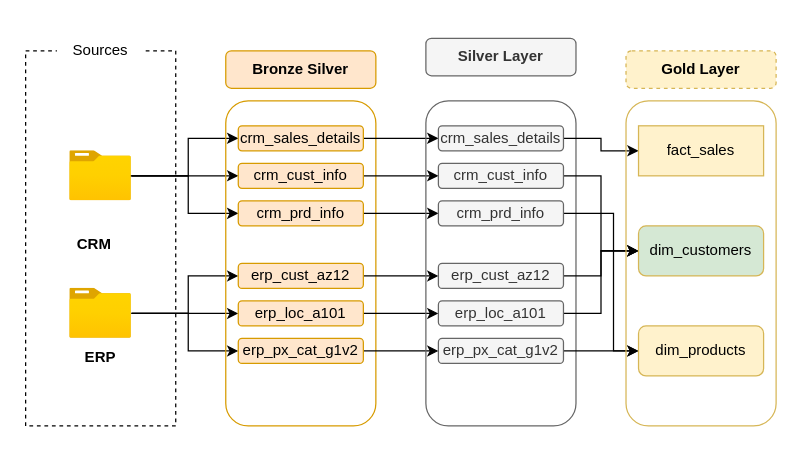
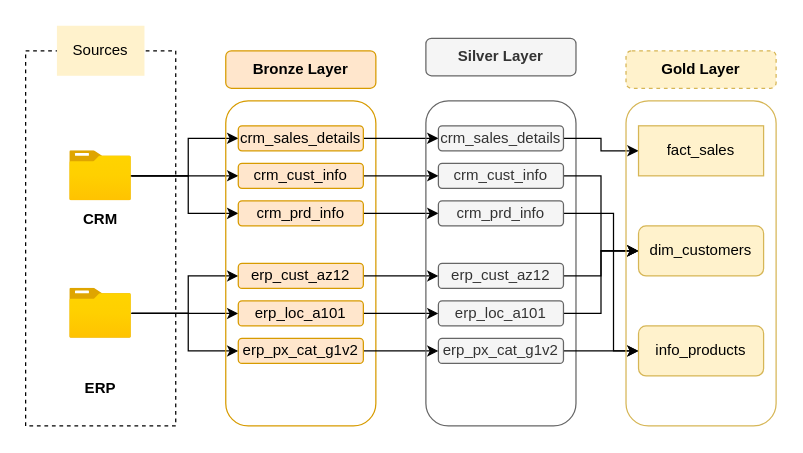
- <mxCell id="3" value="Sources" style="rounded=0;whiteSpace=wrap;html=1;strokeColor=none;" vertex="1" parent="1"><mxGeometry x="45" y="20" width="70" height="40" as="geometry" /></mxCell>
+ <mxCell id="3" value="Sources" style="rounded=0;whiteSpace=wrap;html=1;strokeColor=none;fillColor=#fff2cc;" vertex="1" parent="1"><mxGeometry x="45" y="20" width="70" height="40" as="geometry" /></mxCell>
- <mxCell id="15" value="&lt;b&gt;Bronze Silver&lt;/b&gt;" style="rounded=1;whiteSpace=wrap;html=1;fillColor=#ffe6cc;strokeColor=#d79b00;" vertex="1" parent="1"><mxGeometry x="180" y="40" width="120" height="30" as="geometry" /></mxCell>
+ <mxCell id="15" value="&lt;b&gt;Bronze Layer&lt;/b&gt;" style="rounded=1;whiteSpace=wrap;html=1;fillColor=#ffe6cc;strokeColor=#d79b00;" vertex="1" parent="1"><mxGeometry x="180" y="40" width="120" height="30" as="geometry" /></mxCell>
- <mxCell id="8" value="CRM" style="text;html=1;align=center;verticalAlign=middle;whiteSpace=wrap;rounded=0;fontStyle=1" vertex="1" parent="1"><mxGeometry x="45" y="180" width="60" height="30" as="geometry" /></mxCell>
+ <mxCell id="8" value="CRM" style="text;html=1;align=center;verticalAlign=middle;whiteSpace=wrap;rounded=0;fontStyle=1" vertex="1" parent="1"><mxGeometry x="50" y="160" width="60" height="30" as="geometry" /></mxCell>
- <mxCell id="45" value="dim_customers" style="rounded=1;whiteSpace=wrap;html=1;fillColor=#d5e8d4;strokeColor=#d6b656;" vertex="1" parent="1"><mxGeometry x="510" y="180" width="100" height="40" as="geometry" /></mxCell>
+ <mxCell id="45" value="dim_customers" style="rounded=1;whiteSpace=wrap;html=1;fillColor=#fff2cc;strokeColor=#d6b656;" vertex="1" parent="1"><mxGeometry x="510" y="180" width="100" height="40" as="geometry" /></mxCell>
- <mxCell id="46" value="dim_products" style="rounded=1;whiteSpace=wrap;html=1;fillColor=#fff2cc;strokeColor=#d6b656;" vertex="1" parent="1"><mxGeometry x="510" y="260" width="100" height="40" as="geometry" /></mxCell>
+ <mxCell id="46" value="info_products" style="rounded=1;whiteSpace=wrap;html=1;fillColor=#fff2cc;strokeColor=#d6b656;" vertex="1" parent="1"><mxGeometry x="510" y="260" width="100" height="40" as="geometry" /></mxCell>
- <mxCell id="13" value="ERP" style="text;html=1;align=center;verticalAlign=middle;whiteSpace=wrap;rounded=0;fontStyle=1" vertex="1" parent="1"><mxGeometry x="50" y="270" width="60" height="30" as="geometry" /></mxCell>
+ <mxCell id="13" value="ERP" style="text;html=1;align=center;verticalAlign=middle;whiteSpace=wrap;rounded=0;fontStyle=1" vertex="1" parent="1"><mxGeometry x="50" y="295" width="60" height="30" as="geometry" /></mxCell>
